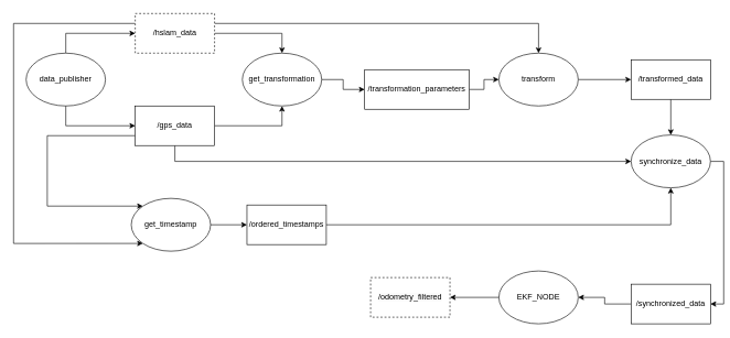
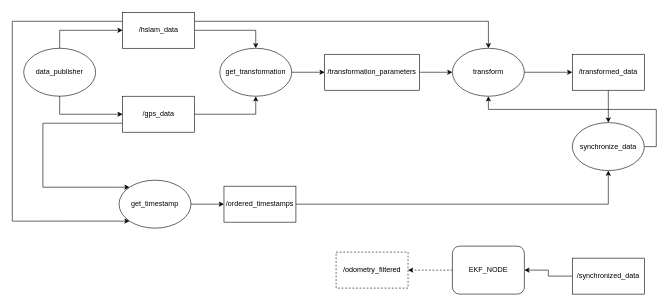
- <mxCell id="7" value="/hslam_data" style="rounded=0;whiteSpace=wrap;html=1;dashed=1;" parent="1" vertex="1"><mxGeometry x="204" y="20" width="120" height="60" as="geometry" /></mxCell>
+ <mxCell id="7" value="/hslam_data" style="rounded=0;whiteSpace=wrap;html=1;" parent="1" vertex="1"><mxGeometry x="204" y="20" width="120" height="60" as="geometry" /></mxCell>
- <mxCell id="20" value="/transformation_parameters" style="whiteSpace=wrap;html=1;" parent="1" vertex="1"><mxGeometry x="551" y="105" width="158" height="60" as="geometry" /></mxCell>
+ <mxCell id="20" value="/transformation_parameters" style="whiteSpace=wrap;html=1;" parent="1" vertex="1"><mxGeometry x="541" y="90" width="158" height="60" as="geometry" /></mxCell>
- <mxCell id="10" style="edgeStyle=orthogonalEdgeStyle;rounded=0;orthogonalLoop=1;jettySize=auto;html=1;exitX=0.5;exitY=1;exitDx=0;exitDy=0;entryX=0;entryY=0.5;entryDx=0;entryDy=0;" parent="1" source="11" target="26" edge="1"><mxGeometry relative="1" as="geometry" /></mxCell>
- <mxCell id="29" value="" style="edgeStyle=orthogonalEdgeStyle;rounded=0;orthogonalLoop=1;jettySize=auto;html=1;" parent="1" source="30" target="31" edge="1"><mxGeometry relative="1" as="geometry" /></mxCell>
+ <mxCell id="29" value="" style="edgeStyle=orthogonalEdgeStyle;rounded=0;orthogonalLoop=1;jettySize=auto;html=1;dashed=1;" parent="1" source="30" target="31" edge="1"><mxGeometry relative="1" as="geometry" /></mxCell>
- <mxCell id="30" value="EKF_NODE" style="ellipse;whiteSpace=wrap;html=1;" parent="1" vertex="1"><mxGeometry x="754" y="410" width="120" height="80" as="geometry" /></mxCell>
+ <mxCell id="30" value="EKF_NODE" style="whiteSpace=wrap;html=1;rounded=1;" parent="1" vertex="1"><mxGeometry x="754" y="410" width="120" height="80" as="geometry" /></mxCell>
- <mxCell id="25" style="edgeStyle=orthogonalEdgeStyle;rounded=0;orthogonalLoop=1;jettySize=auto;html=1;exitX=1;exitY=0.5;exitDx=0;exitDy=0;entryX=1;entryY=0.5;entryDx=0;entryDy=0;" parent="1" source="26" target="28" edge="1"><mxGeometry relative="1" as="geometry" /></mxCell>
+ <mxCell id="25" style="edgeStyle=orthogonalEdgeStyle;rounded=0;orthogonalLoop=1;jettySize=auto;html=1;exitX=1;exitY=0.5;exitDx=0;exitDy=0;" parent="1" source="26" target="22" edge="1"><mxGeometry relative="1" as="geometry" /></mxCell>
